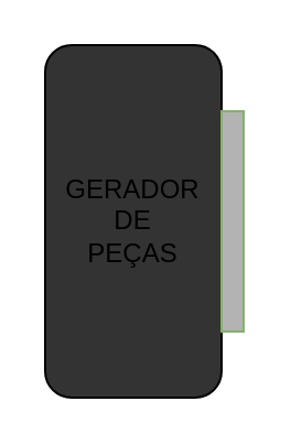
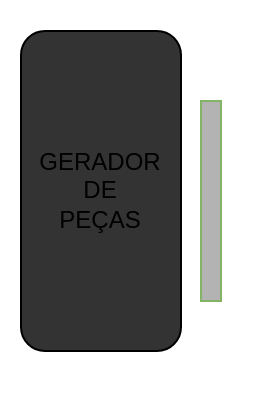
- <mxCell id="2" value="GERADOR&lt;br&gt;DE&lt;br&gt;PEÇAS" style="rounded=1;whiteSpace=wrap;html=1;fillColor=#333333;" vertex="1" parent="1"><mxGeometry x="20" y="20" width="80" height="160" as="geometry" /></mxCell>
+ <mxCell id="2" value="GERADOR&lt;br&gt;DE&lt;br&gt;PEÇAS" style="rounded=1;whiteSpace=wrap;html=1;fillColor=#333333;" vertex="1" parent="1"><mxGeometry x="10" y="15" width="80" height="160" as="geometry" /></mxCell>
